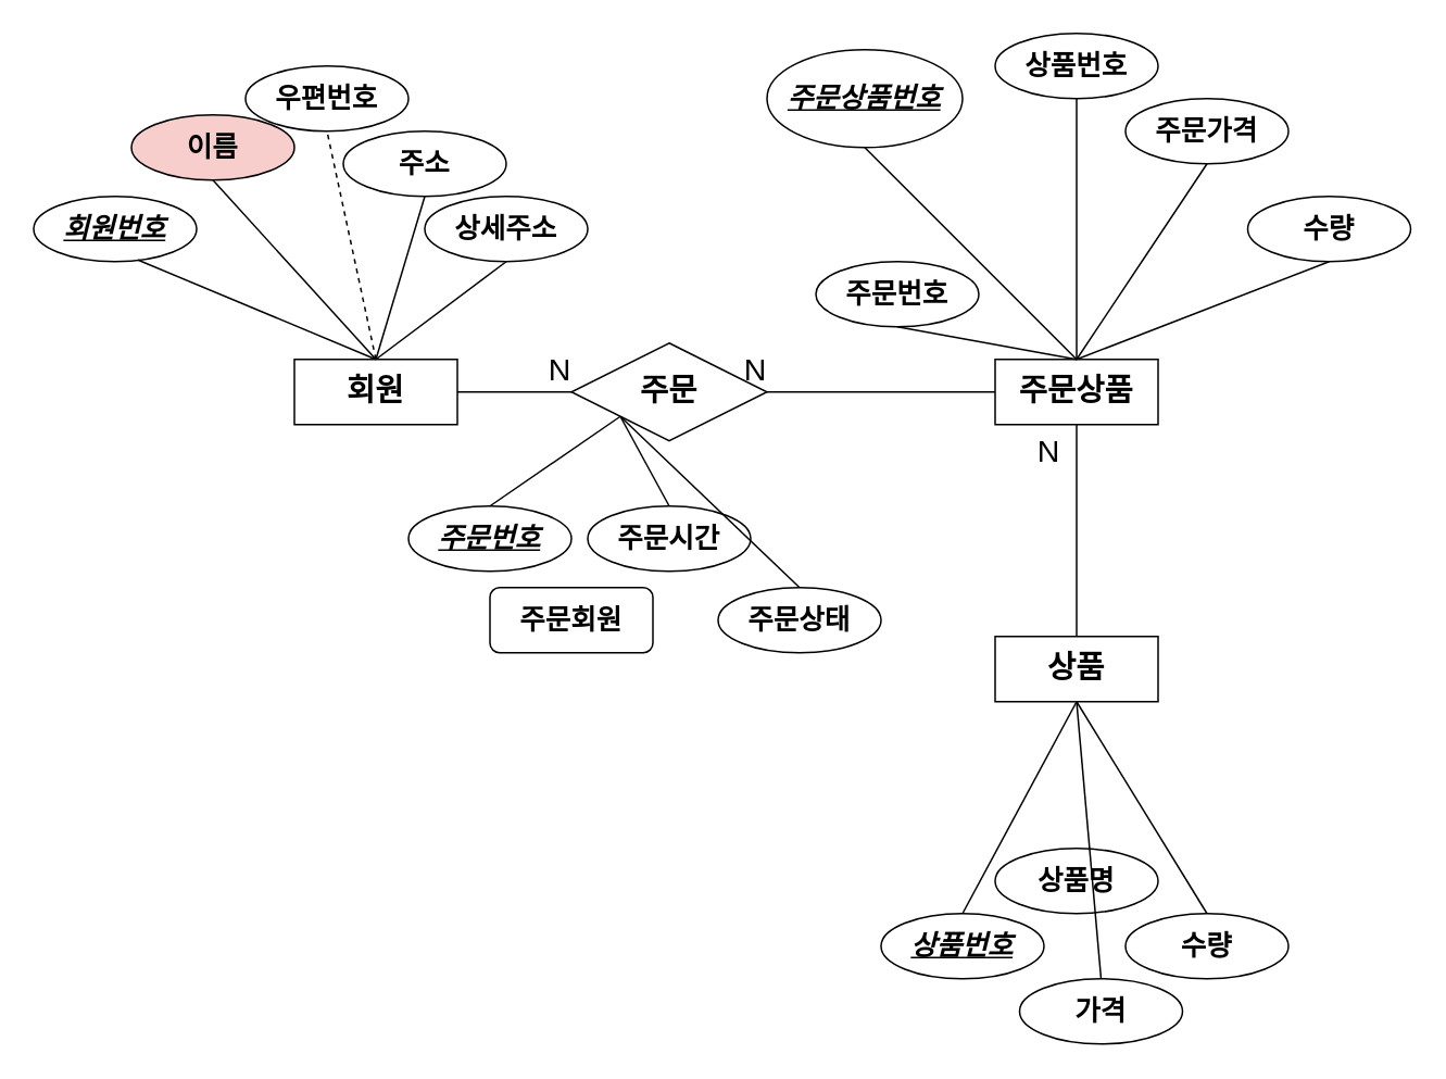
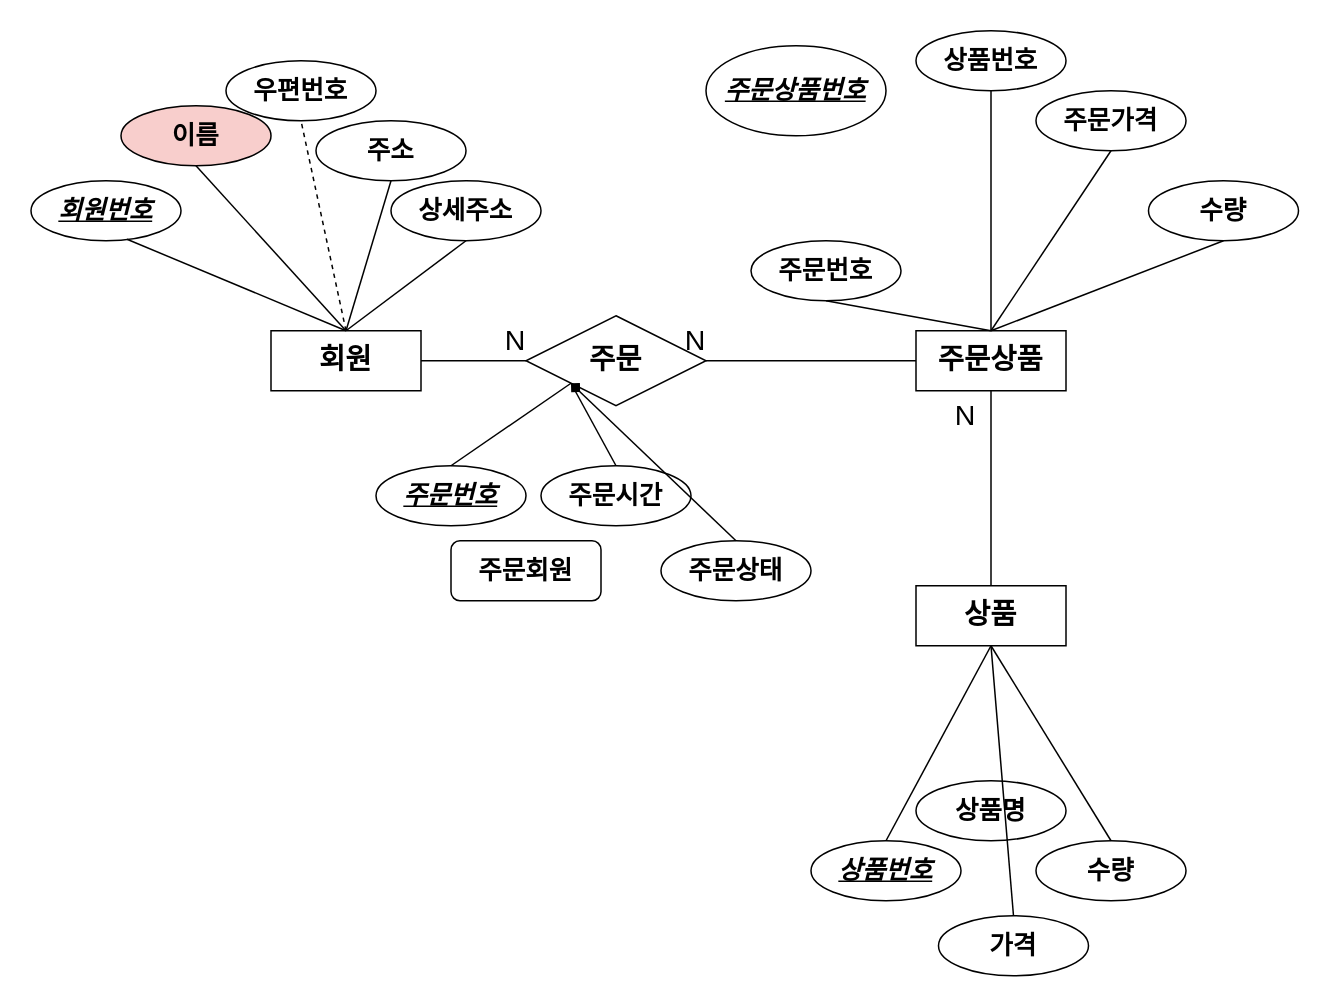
- <mxCell id="25" value="" style="endArrow=none;html=1;rounded=0;fontSize=17;entryX=0.5;entryY=1;entryDx=0;entryDy=0;exitX=0.5;exitY=0;exitDx=0;exitDy=0;" edge="1" source="22" target="24" parent="1"><mxGeometry relative="1" as="geometry"><mxPoint x="660" y="220" as="sourcePoint" /><mxPoint x="1040" y="640" as="targetPoint" /></mxGeometry></mxCell>
- <mxCell id="44" value="" style="endArrow=none;html=1;rounded=0;fontSize=19;entryX=0;entryY=1;entryDx=0;entryDy=0;exitX=0.5;exitY=0;exitDx=0;exitDy=0;" edge="1" parent="1" source="41" target="21"><mxGeometry relative="1" as="geometry"><mxPoint x="270" y="460" as="sourcePoint" /><mxPoint x="430" y="460" as="targetPoint" /></mxGeometry></mxCell>
+ <mxCell id="44" value="" style="endArrow=diamond;html=1;rounded=0;fontSize=19;entryX=0;entryY=1;entryDx=0;entryDy=0;exitX=0.5;exitY=0;exitDx=0;exitDy=0;" edge="1" parent="1" source="41" target="21"><mxGeometry relative="1" as="geometry"><mxPoint x="270" y="460" as="sourcePoint" /><mxPoint x="430" y="460" as="targetPoint" /></mxGeometry></mxCell>
- <mxCell id="17" value="&lt;span style=&quot;font-size: 17px;&quot;&gt;&lt;b&gt;가격&lt;br&gt;&lt;/b&gt;&lt;/span&gt;" style="ellipse;whiteSpace=wrap;html=1;align=center;fontSize=19;" vertex="1" parent="1"><mxGeometry x="625" y="600" width="100" height="40" as="geometry" /></mxCell>
+ <mxCell id="17" value="&lt;span style=&quot;font-size: 17px;&quot;&gt;&lt;b&gt;가격&lt;br&gt;&lt;/b&gt;&lt;/span&gt;" style="ellipse;whiteSpace=wrap;html=1;align=center;fontSize=19;" vertex="1" parent="1"><mxGeometry x="625" y="610" width="100" height="40" as="geometry" /></mxCell>
